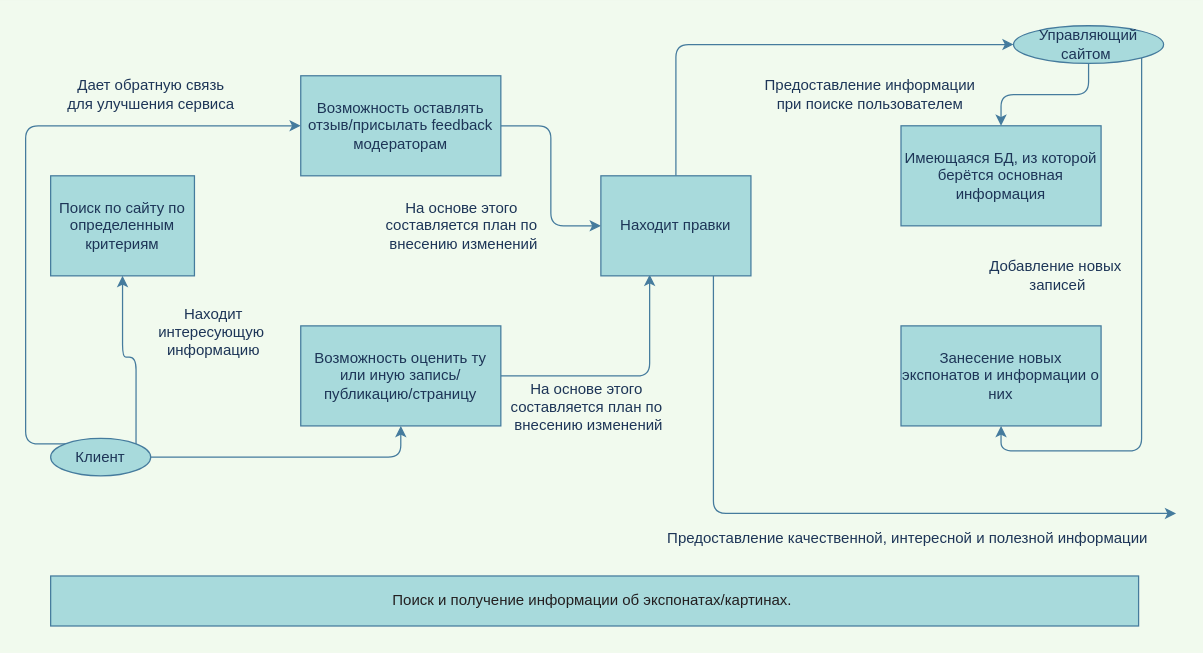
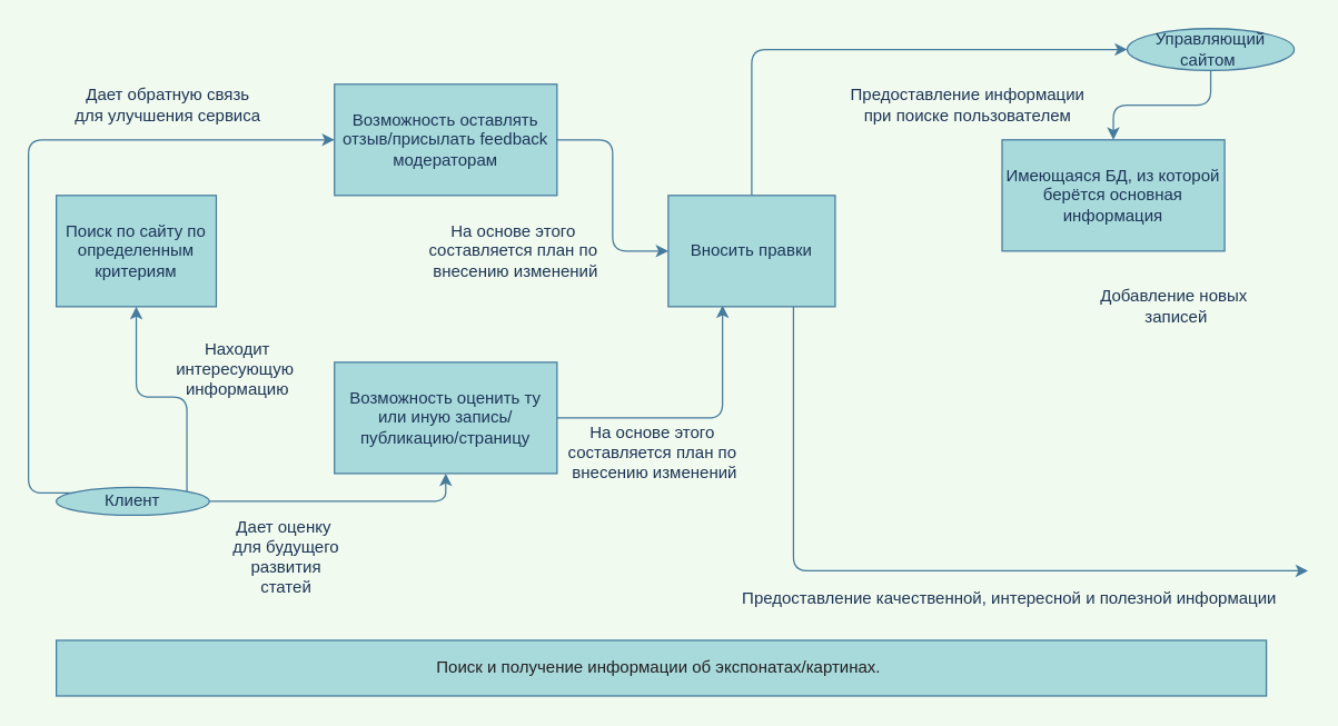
- <mxCell id="19" value="Находит правки" style="rounded=0;whiteSpace=wrap;html=1;sketch=0;strokeColor=#457B9D;fillColor=#A8DADC;fontColor=#1D3557;" vertex="1" parent="1"><mxGeometry x="480" y="140" width="120" height="80" as="geometry" /></mxCell>
+ <mxCell id="19" value="Вносить правки" style="rounded=0;whiteSpace=wrap;html=1;sketch=0;strokeColor=#457B9D;fillColor=#A8DADC;fontColor=#1D3557;" vertex="1" parent="1"><mxGeometry x="480" y="140" width="120" height="80" as="geometry" /></mxCell>
- <mxCell id="13" style="edgeStyle=orthogonalEdgeStyle;curved=0;rounded=1;sketch=0;orthogonalLoop=1;jettySize=auto;html=1;exitX=1;exitY=1;exitDx=0;exitDy=0;entryX=0.5;entryY=1;entryDx=0;entryDy=0;strokeColor=#457B9D;fillColor=#A8DADC;fontColor=#1D3557;" edge="1" parent="1" source="14" target="5"><mxGeometry relative="1" as="geometry" /></mxCell>
- <mxCell id="5" value="Занесение новых экспонатов и информации о них" style="rounded=0;whiteSpace=wrap;html=1;sketch=0;strokeColor=#457B9D;fillColor=#A8DADC;fontColor=#1D3557;" vertex="1" parent="1"><mxGeometry x="720" y="260" width="160" height="80" as="geometry" /></mxCell>
- <mxCell id="11" value="Клиент" style="ellipse;whiteSpace=wrap;html=1;rounded=0;sketch=0;strokeColor=#457B9D;fillColor=#A8DADC;fontColor=#1D3557;" vertex="1" parent="1"><mxGeometry x="40" y="350" width="80" height="30" as="geometry" /></mxCell>
+ <mxCell id="11" value="Клиент" style="ellipse;whiteSpace=wrap;html=1;rounded=0;sketch=0;strokeColor=#457B9D;fillColor=#A8DADC;fontColor=#1D3557;" vertex="1" parent="1"><mxGeometry x="40" y="350" width="110" height="20" as="geometry" /></mxCell>
+ <mxCell id="21" value="Дает оценку&amp;nbsp;&lt;br&gt;для будущего&lt;br&gt;развития&lt;br&gt;статей" style="text;html=1;align=center;verticalAlign=middle;resizable=0;points=[];autosize=1;fontColor=#1D3557;" vertex="1" parent="1"><mxGeometry x="160" y="370" width="90" height="60" as="geometry" /></mxCell>
